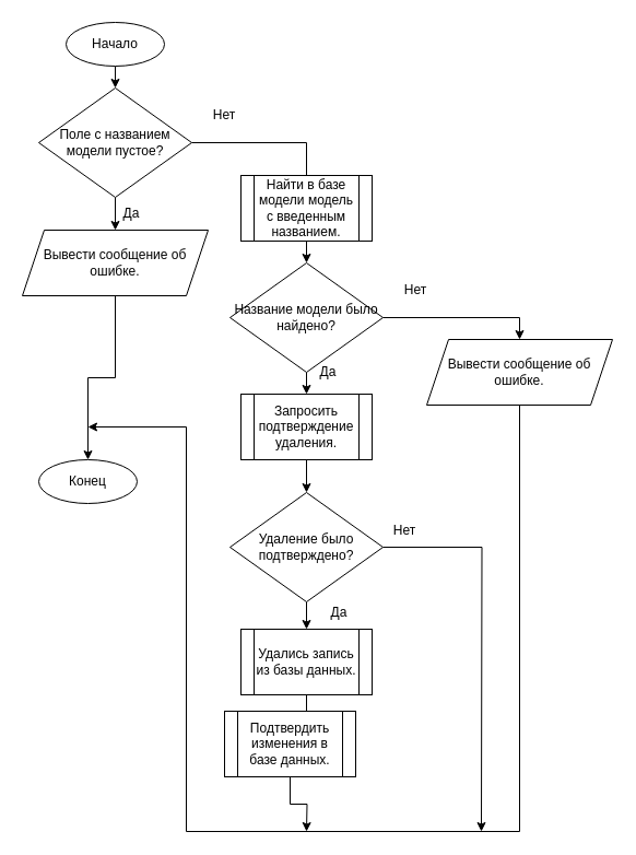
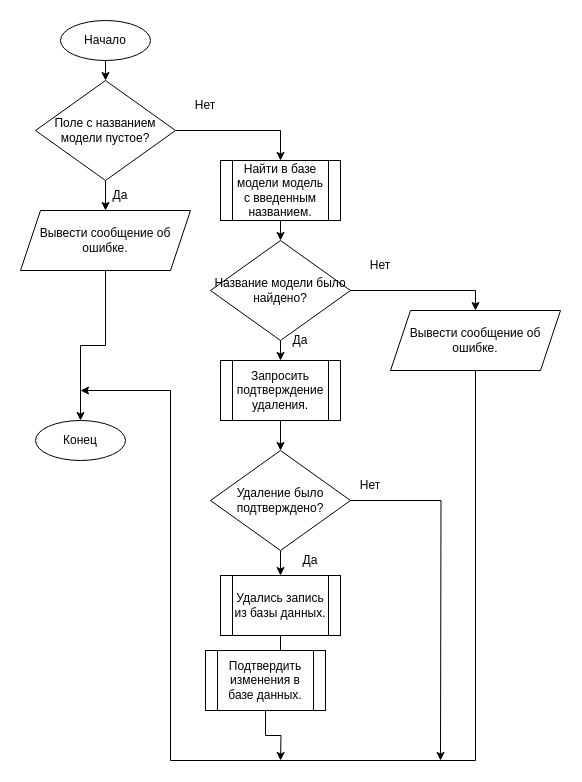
- <mxCell id="6" style="edgeStyle=orthogonalEdgeStyle;rounded=0;orthogonalLoop=1;jettySize=auto;html=1;exitX=1;exitY=0.5;exitDx=0;exitDy=0;entryX=0.5;entryY=0;entryDx=0;entryDy=0;endArrow=none;" parent="1" source="7" target="12" edge="1"><mxGeometry relative="1" as="geometry" /></mxCell>
+ <mxCell id="6" style="edgeStyle=orthogonalEdgeStyle;rounded=0;orthogonalLoop=1;jettySize=auto;html=1;exitX=1;exitY=0.5;exitDx=0;exitDy=0;entryX=0.5;entryY=0;entryDx=0;entryDy=0;" parent="1" source="7" target="12" edge="1"><mxGeometry relative="1" as="geometry" /></mxCell>
